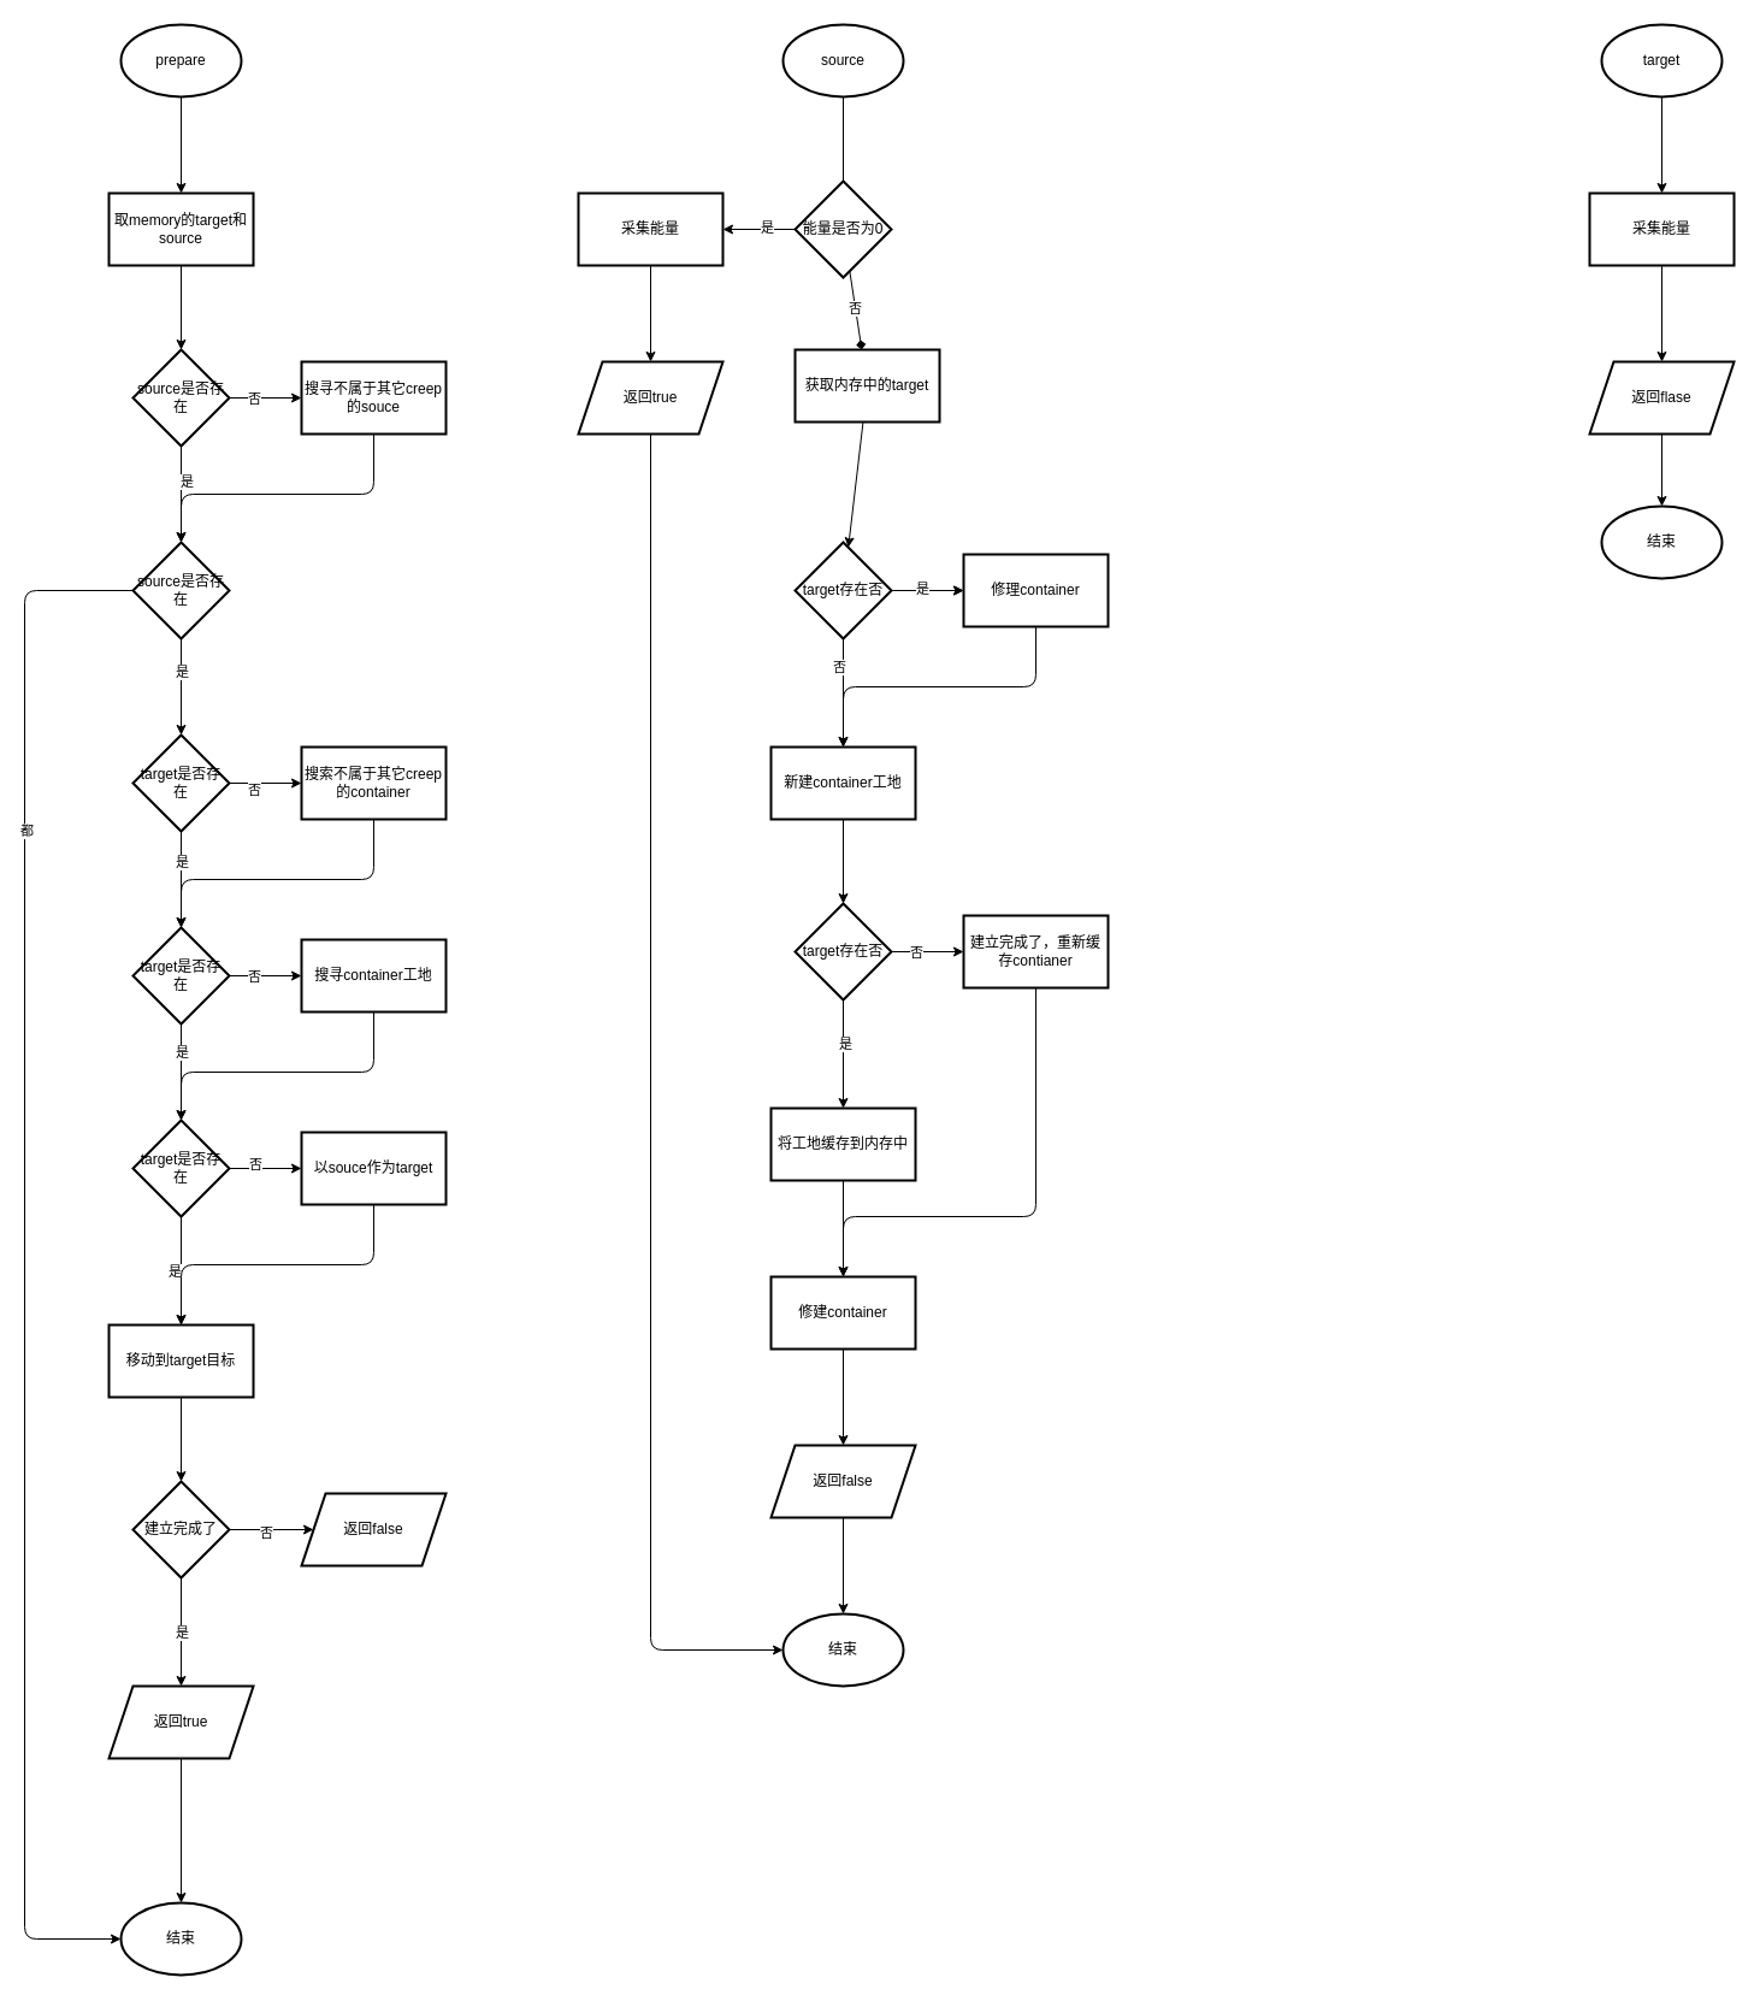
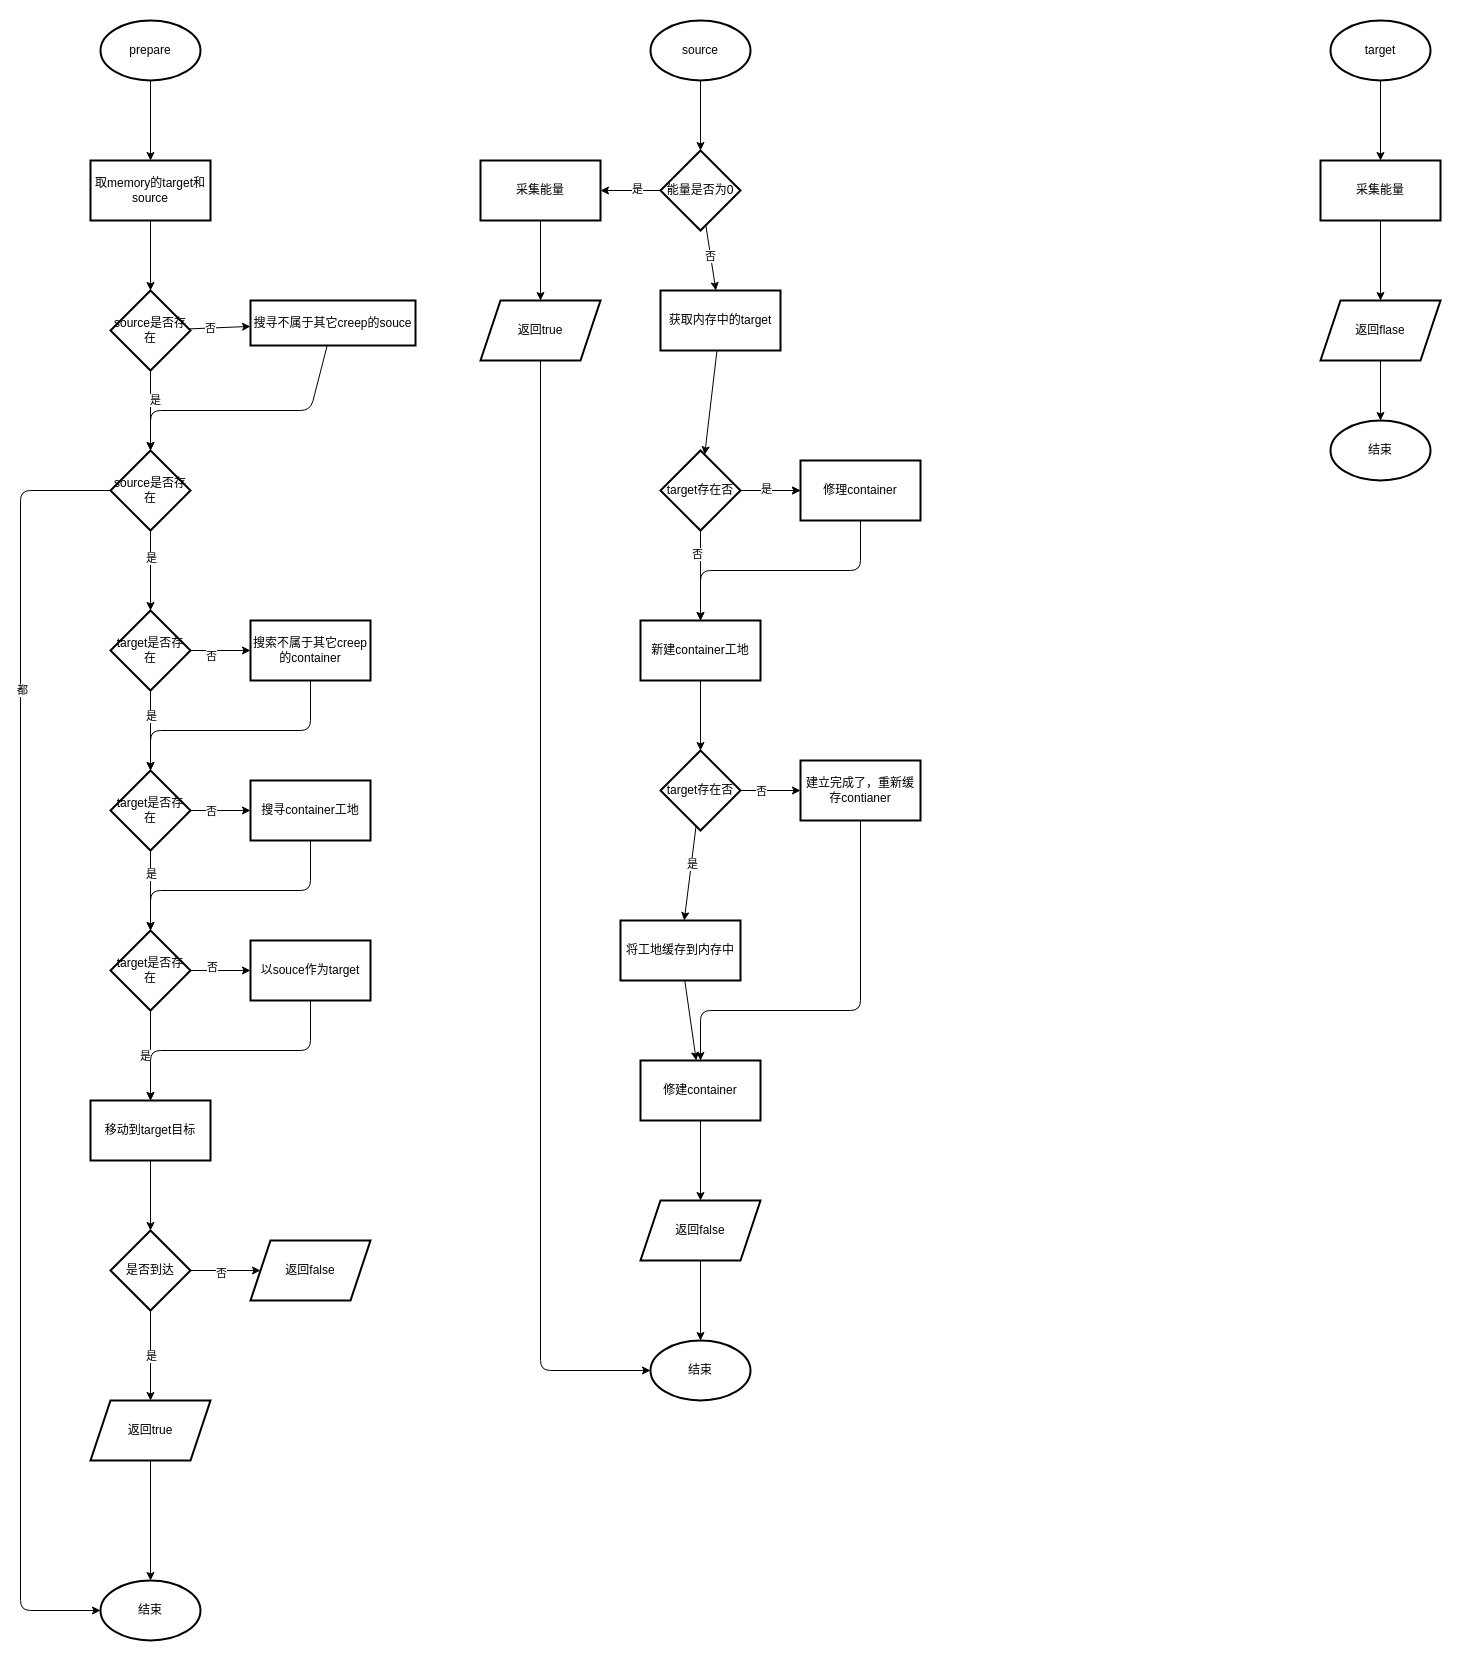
- <mxCell id="49" value="" style="edgeStyle=none;html=1;endArrow=none;" edge="1" parent="1" source="50" target="56"><mxGeometry relative="1" as="geometry" /></mxCell>
+ <mxCell id="49" value="" style="edgeStyle=none;html=1;" edge="1" parent="1" source="50" target="56"><mxGeometry relative="1" as="geometry" /></mxCell>
- <mxCell id="54" value="" style="edgeStyle=none;html=1;endArrow=diamond;" edge="1" parent="1" source="56" target="60"><mxGeometry relative="1" as="geometry" /></mxCell>
+ <mxCell id="54" value="" style="edgeStyle=none;html=1;" edge="1" parent="1" source="56" target="60"><mxGeometry relative="1" as="geometry" /></mxCell>
- <mxCell id="11" value="搜寻不属于其它creep的souce" style="whiteSpace=wrap;html=1;strokeWidth=2;" vertex="1" parent="1"><mxGeometry x="250" y="300" width="120" height="60" as="geometry" /></mxCell>
+ <mxCell id="11" value="搜寻不属于其它creep的souce" style="whiteSpace=wrap;html=1;strokeWidth=2;" vertex="1" parent="1"><mxGeometry x="250" y="300" width="165" height="45" as="geometry" /></mxCell>
- <mxCell id="79" value="将工地缓存到内存中" style="whiteSpace=wrap;html=1;strokeWidth=2;" vertex="1" parent="1"><mxGeometry x="640" y="920" width="120" height="60" as="geometry" /></mxCell>
+ <mxCell id="79" value="将工地缓存到内存中" style="whiteSpace=wrap;html=1;strokeWidth=2;" vertex="1" parent="1"><mxGeometry x="620" y="920" width="120" height="60" as="geometry" /></mxCell>
- <mxCell id="44" value="建立完成了" style="rhombus;whiteSpace=wrap;html=1;strokeWidth=2;" vertex="1" parent="1"><mxGeometry x="110" y="1230" width="80" height="80" as="geometry" /></mxCell>
+ <mxCell id="44" value="是否到达" style="rhombus;whiteSpace=wrap;html=1;strokeWidth=2;" vertex="1" parent="1"><mxGeometry x="110" y="1230" width="80" height="80" as="geometry" /></mxCell>
